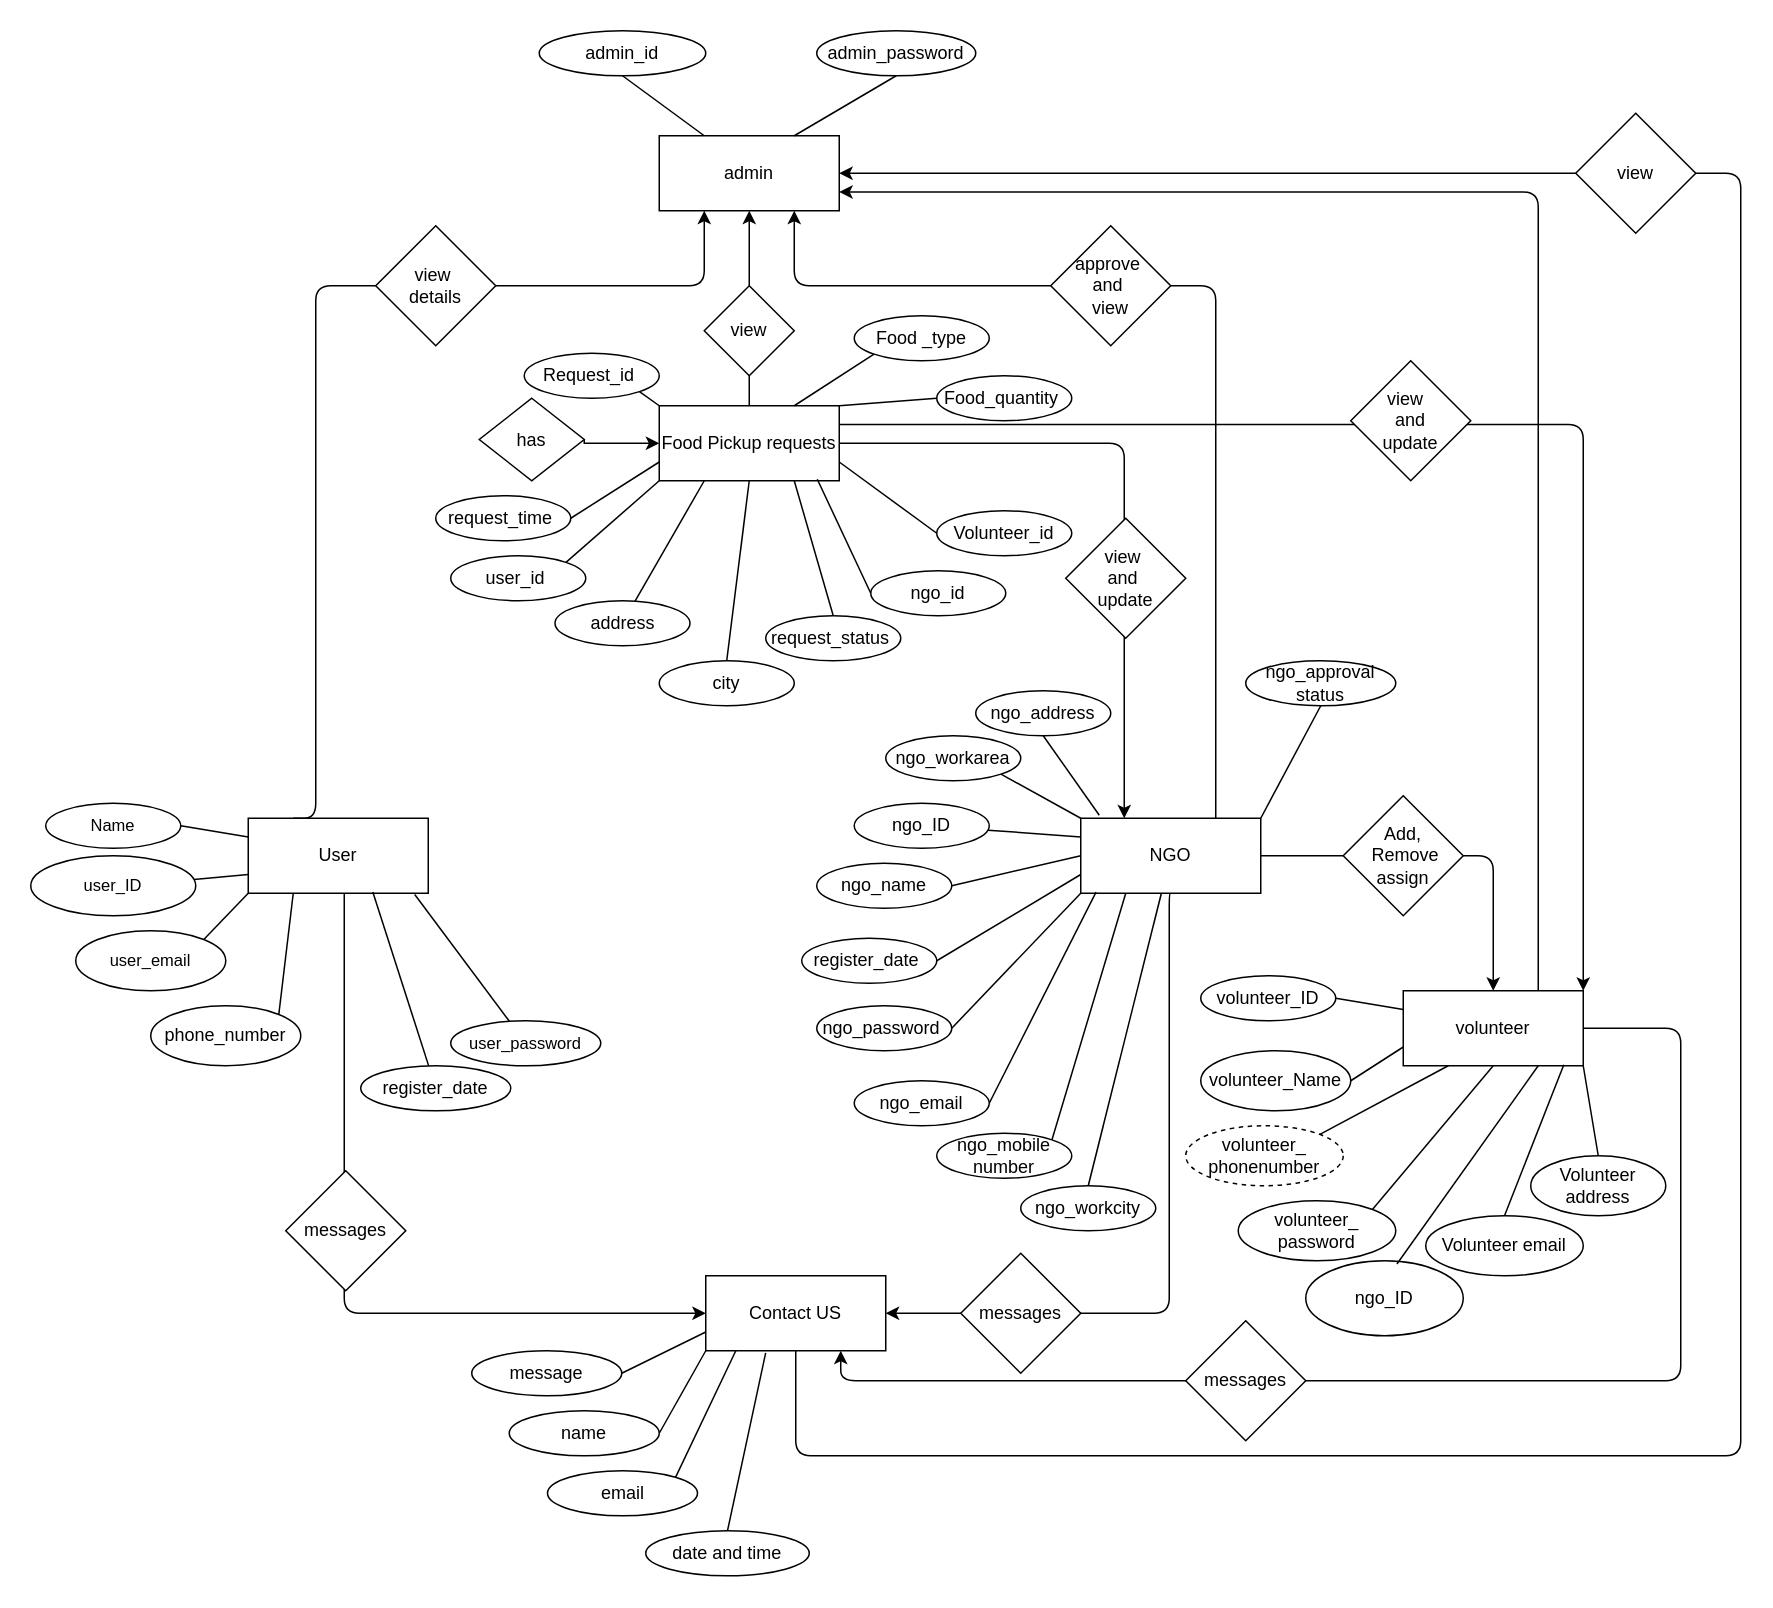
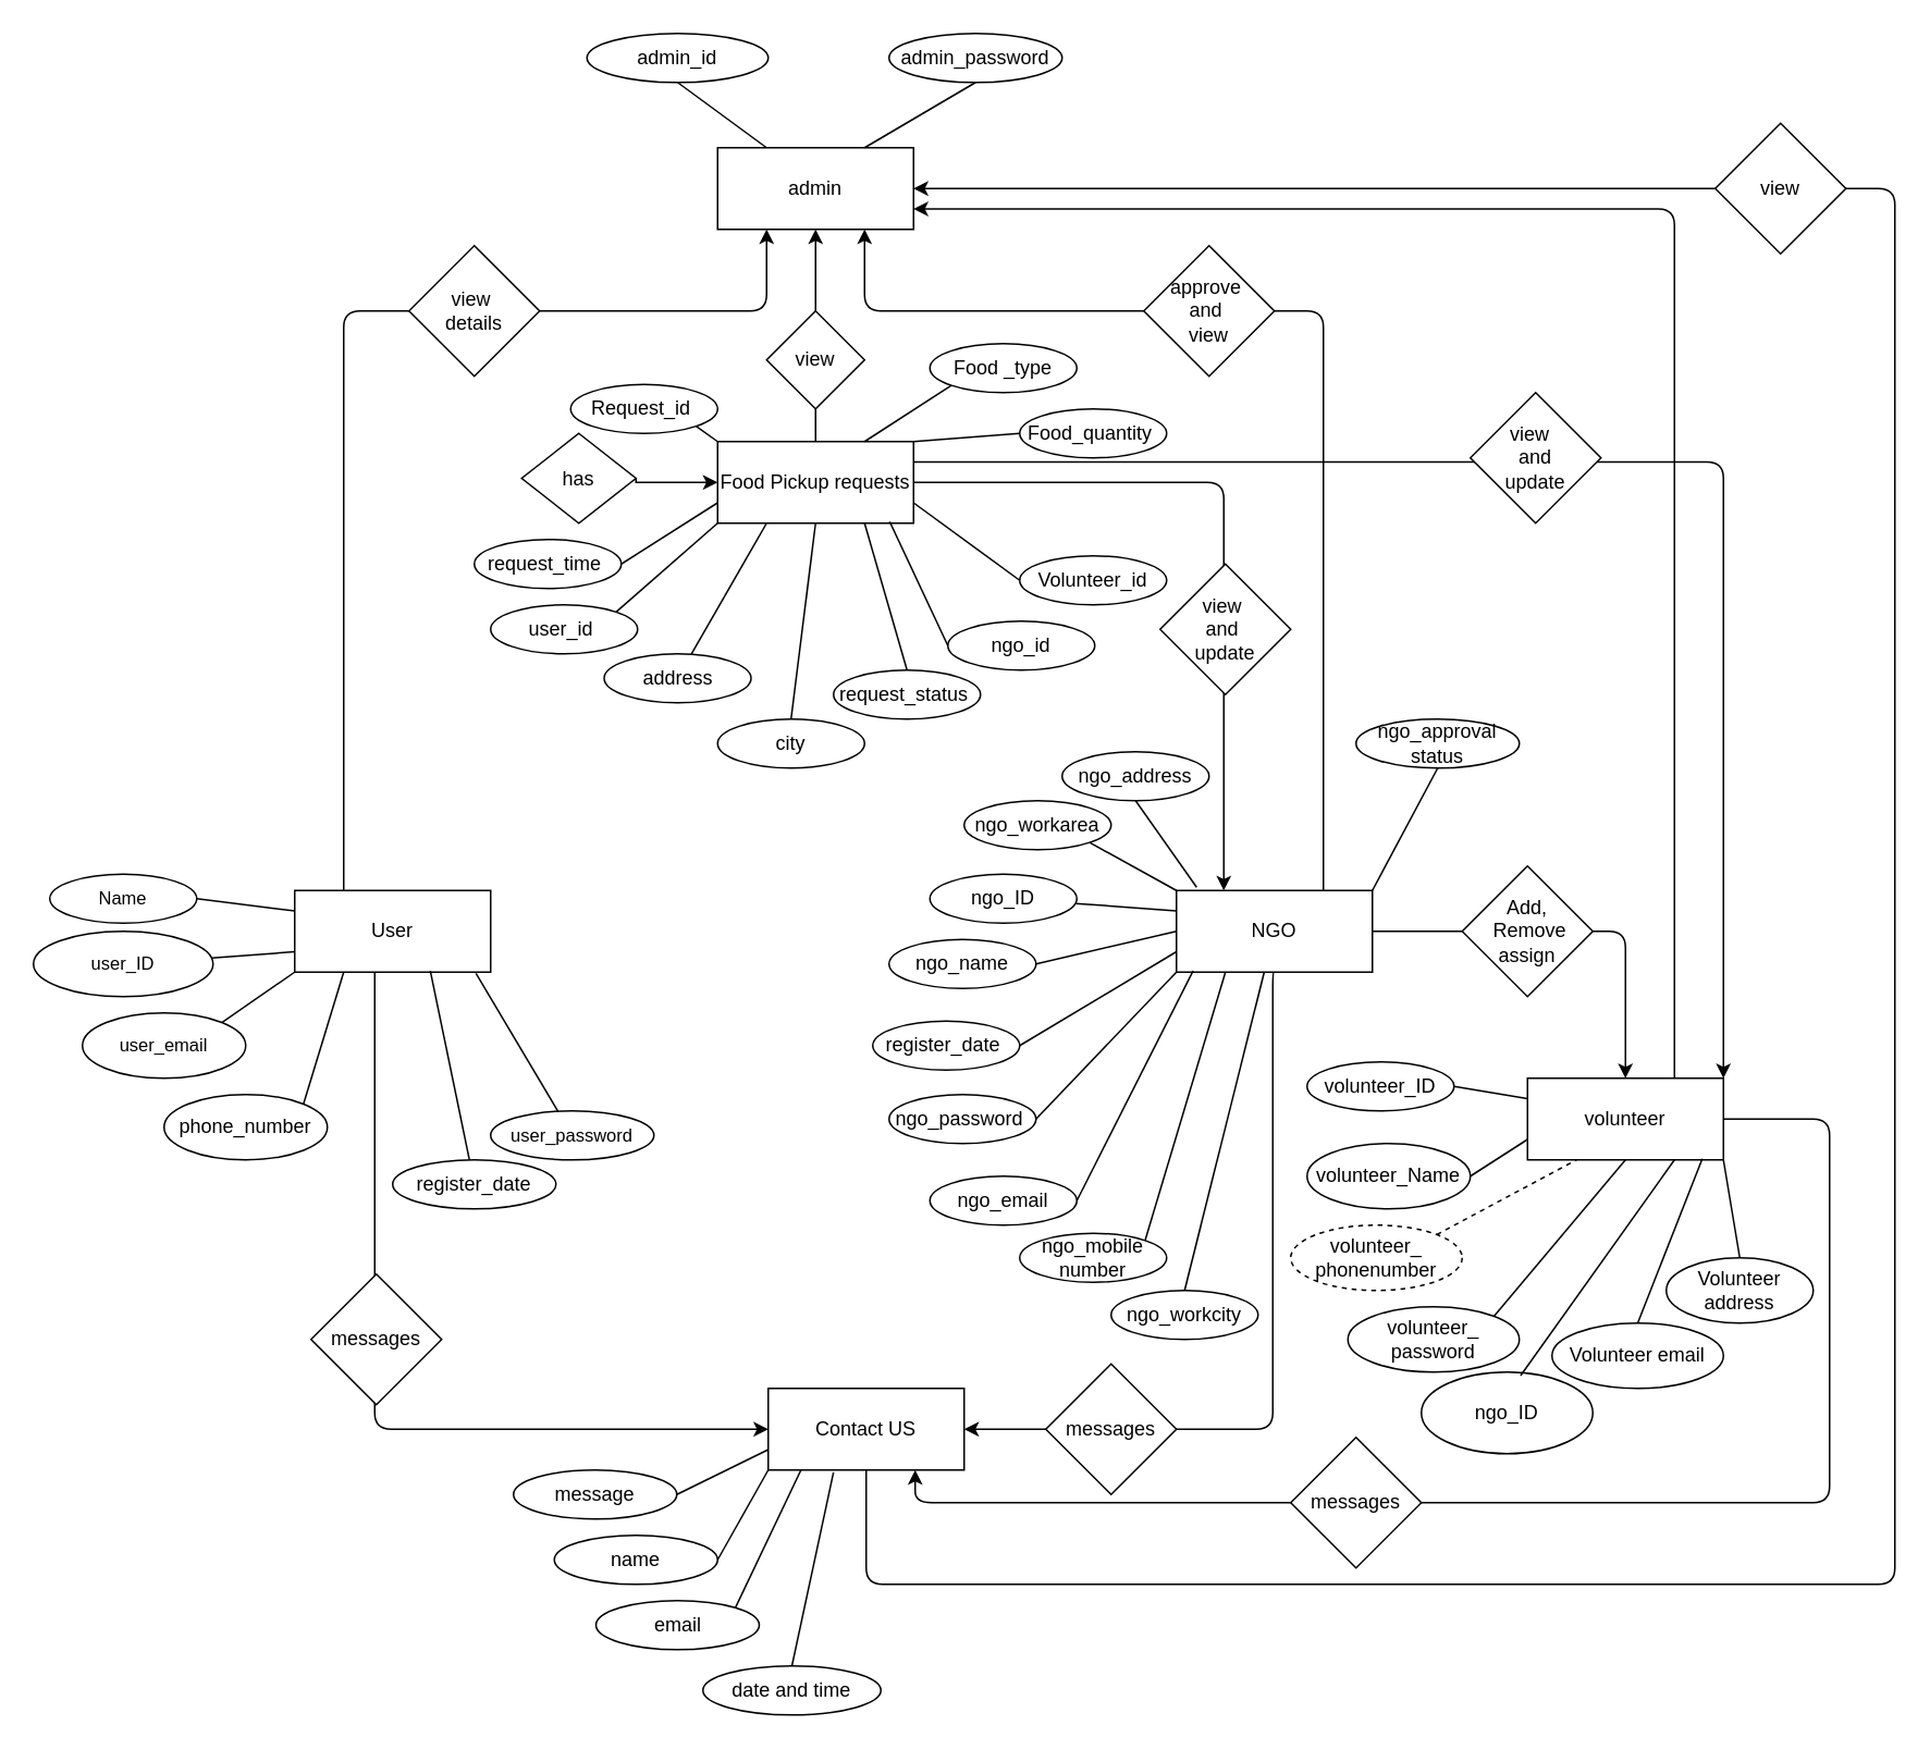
- <mxCell id="12" value="User" style="rounded=0;whiteSpace=wrap;html=1;direction=east;shadow=0;" parent="1" vertex="1"><mxGeometry x="165" y="545" width="120" height="50" as="geometry" /></mxCell>
+ <mxCell id="12" value="User" style="rounded=0;whiteSpace=wrap;html=1;direction=east;shadow=0;" parent="1" vertex="1"><mxGeometry x="180" y="545" width="120" height="50" as="geometry" /></mxCell>
- <mxCell id="77" value="" style="endArrow=none;html=1;exitX=1;exitY=0;exitDx=0;exitDy=0;entryX=0.25;entryY=1;entryDx=0;entryDy=0;" parent="1" source="73" target="68" edge="1"><mxGeometry width="50" height="50" relative="1" as="geometry"><mxPoint x="910" y="730" as="sourcePoint" /><mxPoint x="945" y="695" as="targetPoint" /></mxGeometry></mxCell>
+ <mxCell id="77" value="" style="endArrow=none;html=1;exitX=1;exitY=0;exitDx=0;exitDy=0;entryX=0.25;entryY=1;entryDx=0;entryDy=0;dashed=1;" parent="1" source="73" target="68" edge="1"><mxGeometry width="50" height="50" relative="1" as="geometry"><mxPoint x="910" y="730" as="sourcePoint" /><mxPoint x="945" y="695" as="targetPoint" /></mxGeometry></mxCell>
